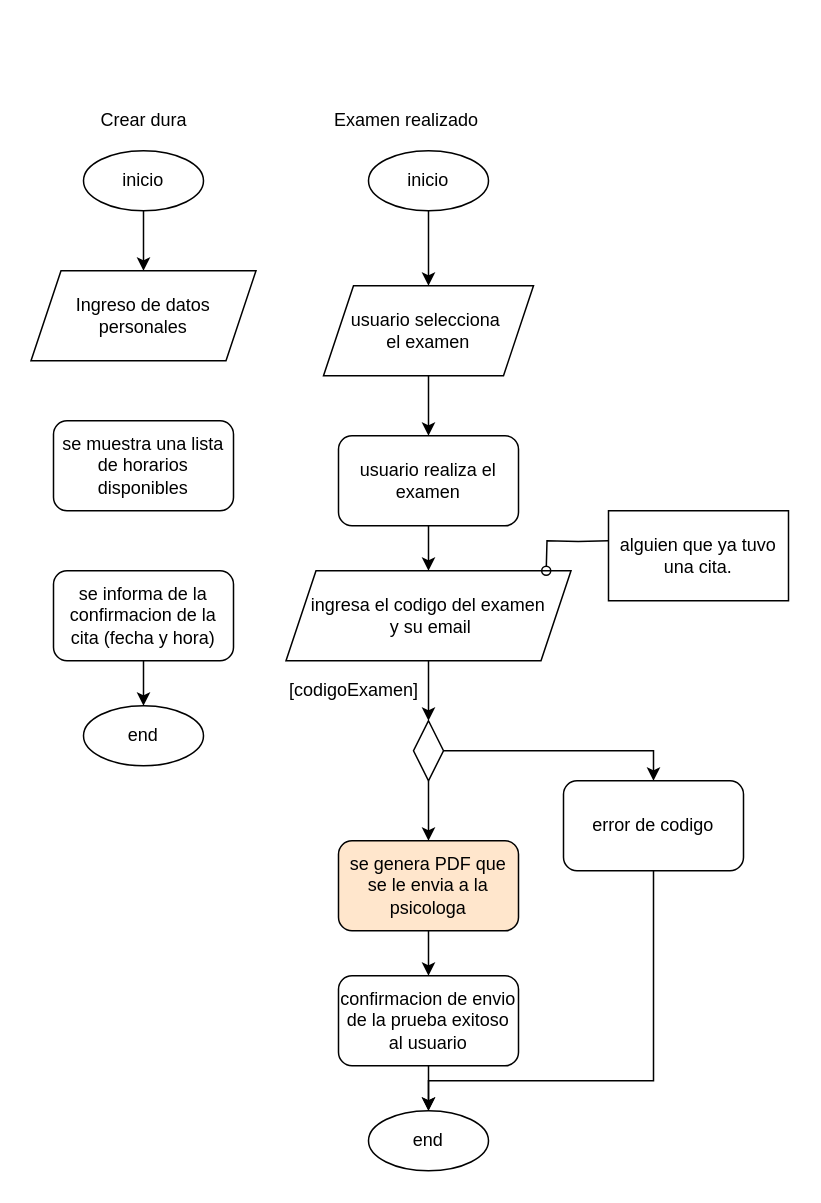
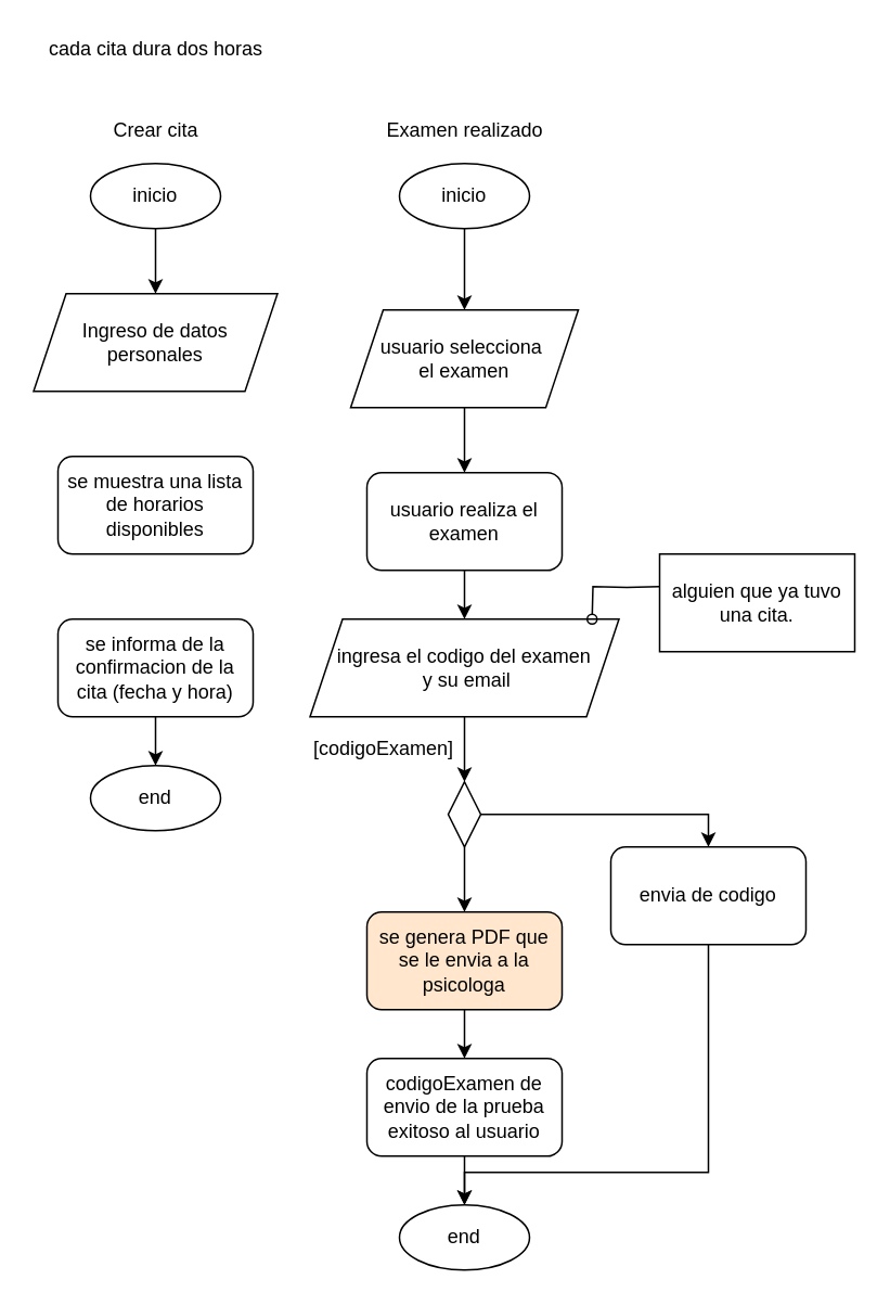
+ <mxCell id="26" value="cada cita dura dos horas" style="text;html=1;align=center;verticalAlign=middle;resizable=0;points=[];autosize=1;strokeColor=none;" parent="1" vertex="1"><mxGeometry x="20" y="20" width="150" height="20" as="geometry" /></mxCell>
- <mxCell id="6" value="Crear dura" style="text;html=1;align=center;verticalAlign=middle;resizable=0;points=[];autosize=1;strokeColor=none;" parent="1" vertex="1"><mxGeometry x="60" y="70" width="70" height="20" as="geometry" /></mxCell>
+ <mxCell id="6" value="Crear cita" style="text;html=1;align=center;verticalAlign=middle;resizable=0;points=[];autosize=1;strokeColor=none;" parent="1" vertex="1"><mxGeometry x="60" y="70" width="70" height="20" as="geometry" /></mxCell>
- <mxCell id="20" value="Examen realizado" style="text;html=1;align=center;verticalAlign=middle;resizable=0;points=[];autosize=1;strokeColor=none;" parent="1" vertex="1"><mxGeometry x="215" y="70" width="110" height="20" as="geometry" /></mxCell>
+ <mxCell id="20" value="Examen realizado" style="text;html=1;align=center;verticalAlign=middle;resizable=0;points=[];autosize=1;strokeColor=none;" parent="1" vertex="1"><mxGeometry x="230" y="70" width="110" height="20" as="geometry" /></mxCell>
- <mxCell id="32" value="error de codigo" style="rounded=1;whiteSpace=wrap;html=1;" vertex="1" parent="1"><mxGeometry x="375" y="520" width="120" height="60" as="geometry" /></mxCell>
+ <mxCell id="32" value="envia de codigo" style="rounded=1;whiteSpace=wrap;html=1;" vertex="1" parent="1"><mxGeometry x="375" y="520" width="120" height="60" as="geometry" /></mxCell>
- <mxCell id="24" value="confirmacion de envio de la prueba exitoso al usuario" style="rounded=1;whiteSpace=wrap;html=1;" parent="1" vertex="1"><mxGeometry x="225" y="650" width="120" height="60" as="geometry" /></mxCell>
+ <mxCell id="24" value="codigoExamen de envio de la prueba exitoso al usuario" style="rounded=1;whiteSpace=wrap;html=1;" parent="1" vertex="1"><mxGeometry x="225" y="650" width="120" height="60" as="geometry" /></mxCell>
